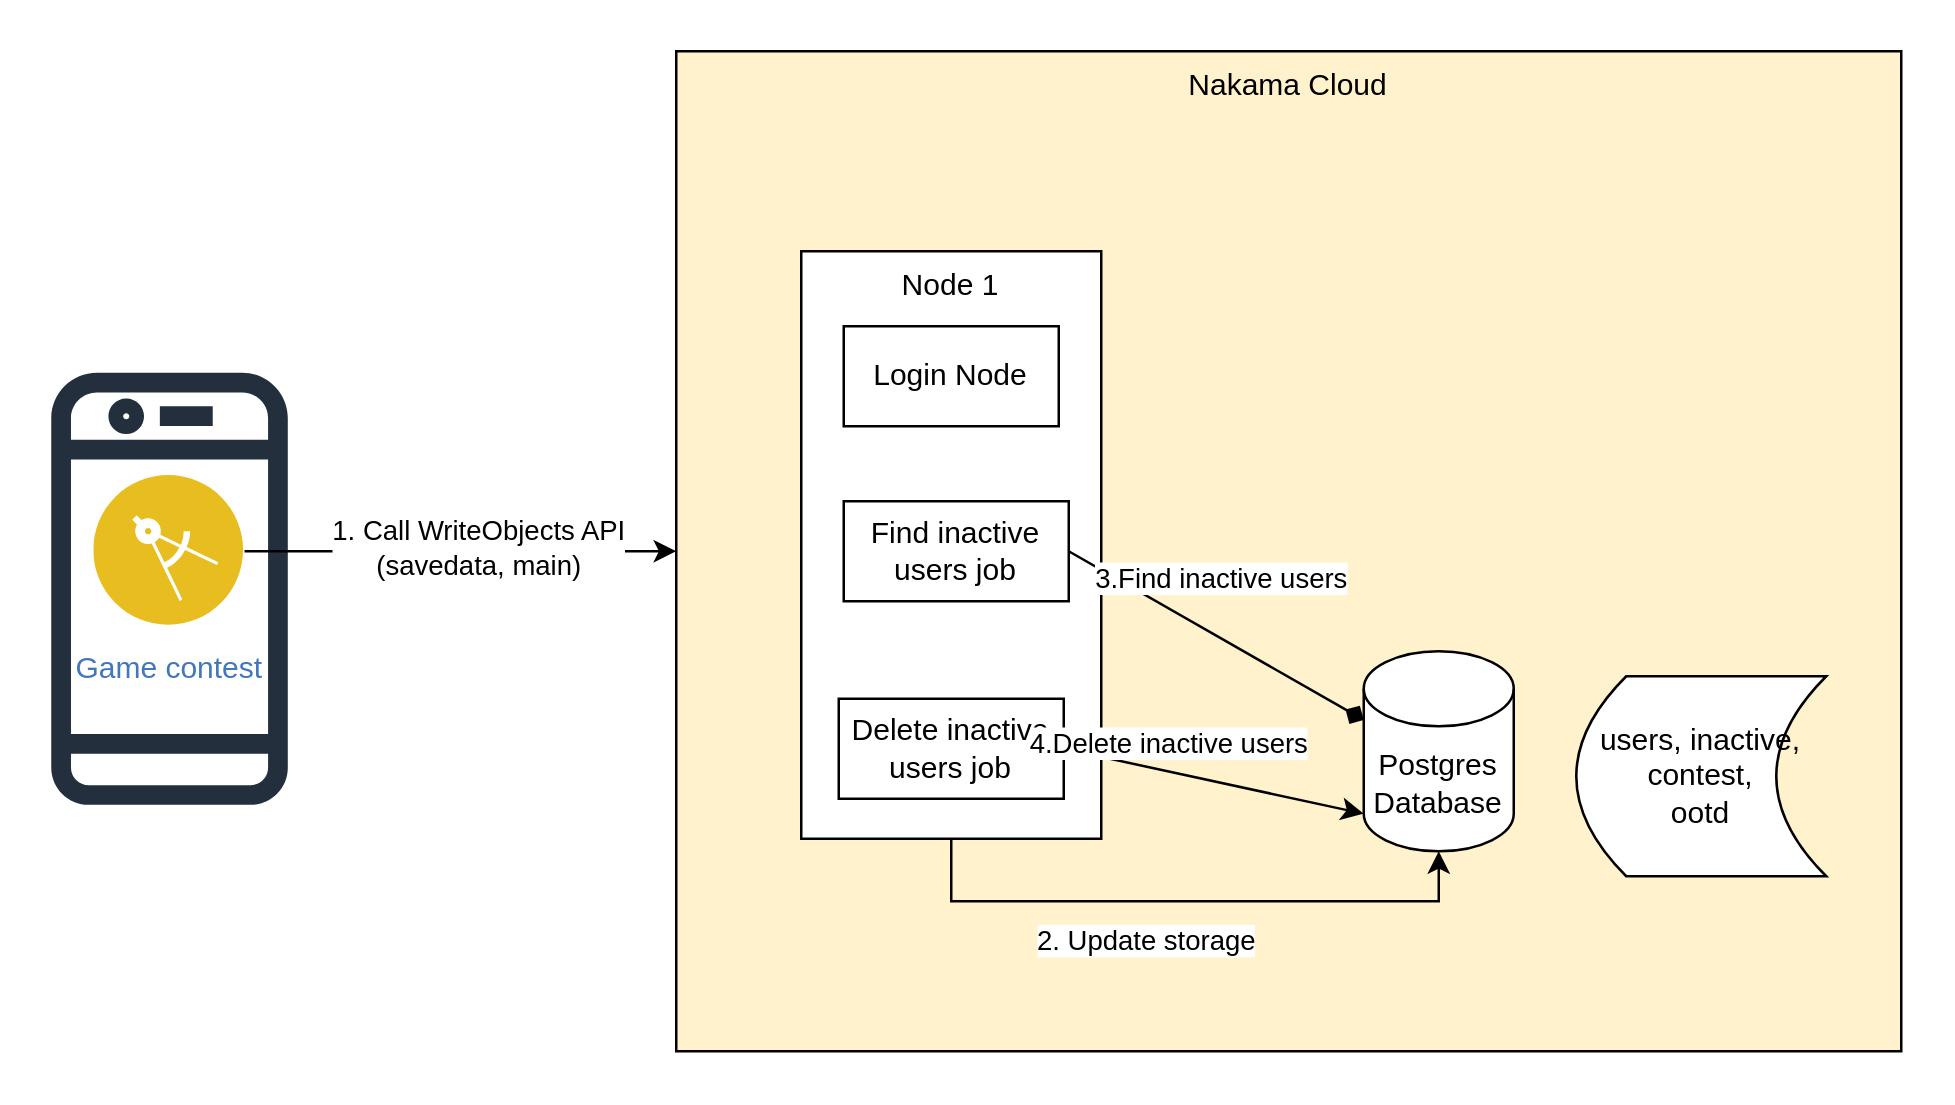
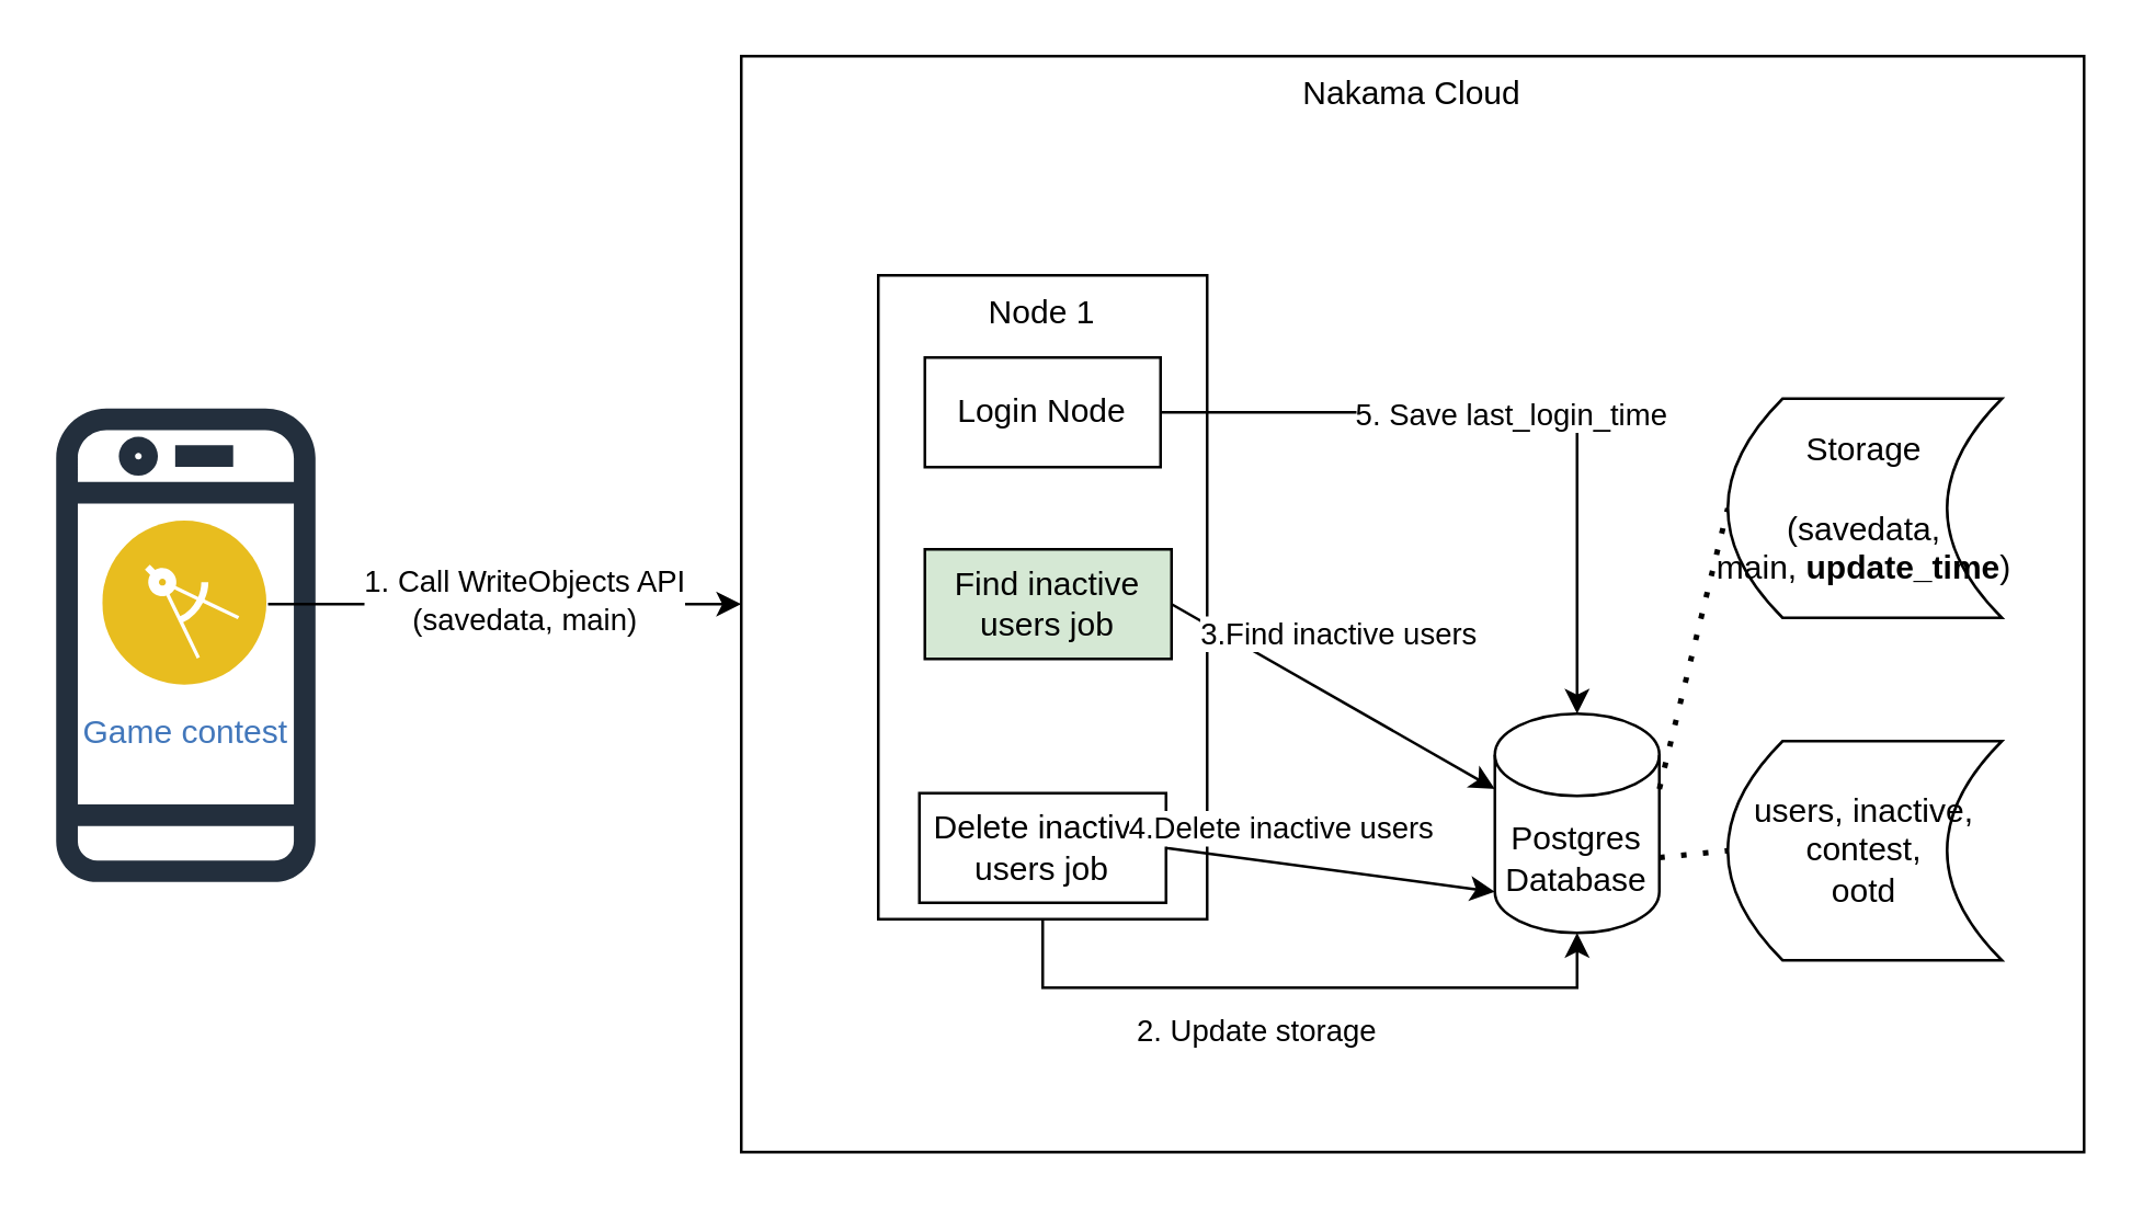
+ <mxCell id="12" value="Storage&lt;br style=&quot;border-color: var(--border-color);&quot;&gt;&lt;br style=&quot;border-color: var(--border-color);&quot;&gt;(savedata, main,&amp;nbsp;&lt;b style=&quot;border-color: var(--border-color);&quot;&gt;update_time&lt;/b&gt;)" style="shape=dataStorage;whiteSpace=wrap;html=1;fixedSize=1;" parent="1" vertex="1"><mxGeometry x="630" y="145" width="100" height="80" as="geometry" /></mxCell>
+ <mxCell id="8" value="" style="endArrow=none;dashed=1;html=1;dashPattern=1 3;strokeWidth=2;rounded=0;entryX=0;entryY=0.5;entryDx=0;entryDy=0;exitX=1;exitY=0;exitDx=0;exitDy=27.5;exitPerimeter=0;" parent="1" source="7" target="12" edge="1"><mxGeometry width="50" height="50" relative="1" as="geometry"><mxPoint x="288.31" y="350" as="sourcePoint" /><mxPoint x="600" y="215" as="targetPoint" /></mxGeometry></mxCell>
+ <mxCell id="22" style="edgeStyle=orthogonalEdgeStyle;rounded=0;orthogonalLoop=1;jettySize=auto;html=1;exitX=1;exitY=0.5;exitDx=0;exitDy=0;entryX=0.5;entryY=0;entryDx=0;entryDy=0;entryPerimeter=0;" edge="1" parent="1" source="21" target="7"><mxGeometry relative="1" as="geometry" /></mxCell>
+ <mxCell id="23" value="5. Save last_login_time" style="edgeLabel;html=1;align=center;verticalAlign=middle;resizable=0;points=[];" vertex="1" connectable="0" parent="22"><mxGeometry x="-0.033" relative="1" as="geometry"><mxPoint as="offset" /></mxGeometry></mxCell>
- <mxCell id="16" value="Find inactive users job" style="rounded=0;whiteSpace=wrap;html=1;" vertex="1" parent="1"><mxGeometry x="337" y="200" width="90" height="40" as="geometry" /></mxCell>
+ <mxCell id="16" value="Find inactive users job" style="rounded=0;whiteSpace=wrap;html=1;fillColor=#d5e8d4;" vertex="1" parent="1"><mxGeometry x="337" y="200" width="90" height="40" as="geometry" /></mxCell>
- <mxCell id="3" value="Nakama Cloud" style="rounded=0;whiteSpace=wrap;html=1;verticalAlign=top;fillColor=#fff2cc;" parent="1" vertex="1"><mxGeometry x="270" y="20" width="490" height="400" as="geometry" /></mxCell>
+ <mxCell id="3" value="Nakama Cloud" style="rounded=0;whiteSpace=wrap;html=1;verticalAlign=top;" parent="1" vertex="1"><mxGeometry x="270" y="20" width="490" height="400" as="geometry" /></mxCell>
- <mxCell id="17" style="rounded=0;orthogonalLoop=1;jettySize=auto;html=1;entryX=0;entryY=0;entryDx=0;entryDy=27.5;entryPerimeter=0;exitX=1;exitY=0.5;exitDx=0;exitDy=0;endArrow=diamond;" parent="1" source="16" target="7" edge="1"><mxGeometry relative="1" as="geometry"><mxPoint x="414" y="160" as="sourcePoint" /><mxPoint x="544" y="175" as="targetPoint" /></mxGeometry></mxCell>
+ <mxCell id="17" style="rounded=0;orthogonalLoop=1;jettySize=auto;html=1;entryX=0;entryY=0;entryDx=0;entryDy=27.5;entryPerimeter=0;exitX=1;exitY=0.5;exitDx=0;exitDy=0;" parent="1" source="16" target="7" edge="1"><mxGeometry relative="1" as="geometry"><mxPoint x="414" y="160" as="sourcePoint" /><mxPoint x="544" y="175" as="targetPoint" /></mxGeometry></mxCell>
- <mxCell id="15" value="Delete inactive users job" style="rounded=0;whiteSpace=wrap;html=1;" vertex="1" parent="1"><mxGeometry x="335" y="279" width="90" height="40" as="geometry" /></mxCell>
+ <mxCell id="15" value="Delete inactive users job" style="rounded=0;whiteSpace=wrap;html=1;" vertex="1" parent="1"><mxGeometry x="335" y="289" width="90" height="40" as="geometry" /></mxCell>
+ <mxCell id="14" value="" style="endArrow=none;dashed=1;html=1;dashPattern=1 3;strokeWidth=2;rounded=0;entryX=0;entryY=0.5;entryDx=0;entryDy=0;exitX=1;exitY=0;exitDx=0;exitDy=52.5;exitPerimeter=0;" parent="1" source="7" target="13" edge="1"><mxGeometry width="50" height="50" relative="1" as="geometry"><mxPoint x="570" y="225" as="sourcePoint" /><mxPoint x="640" y="145" as="targetPoint" /></mxGeometry></mxCell>
